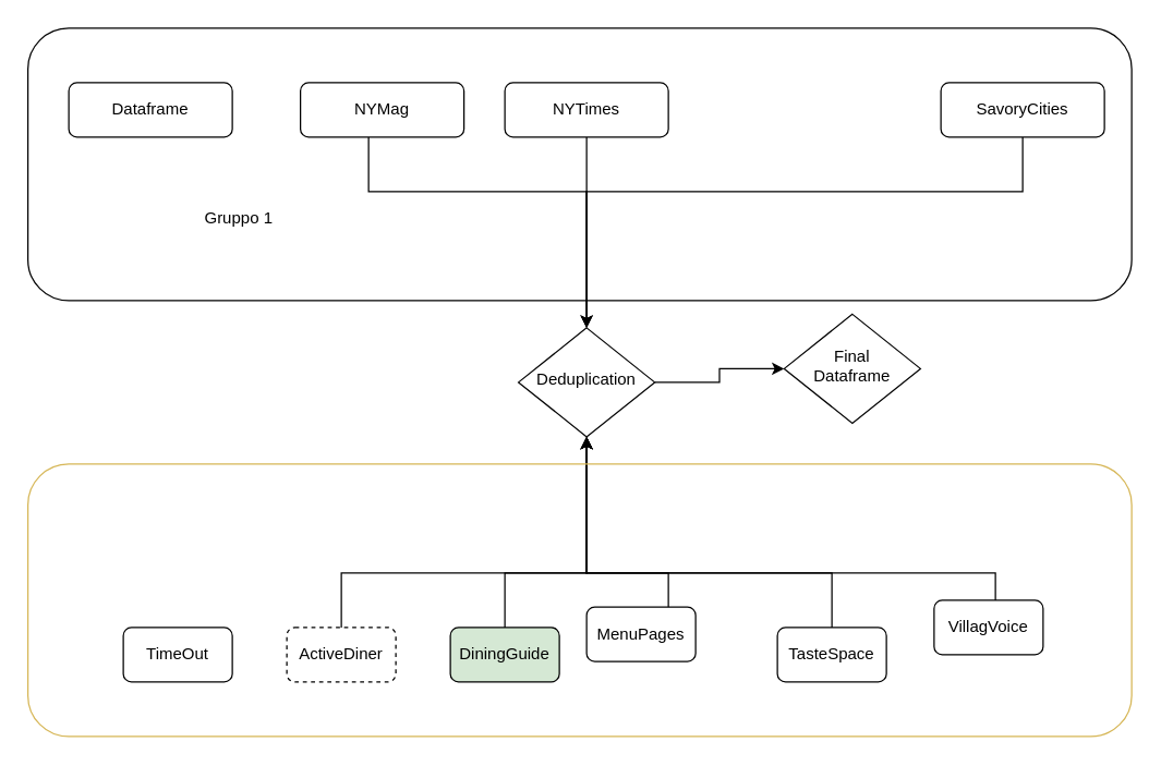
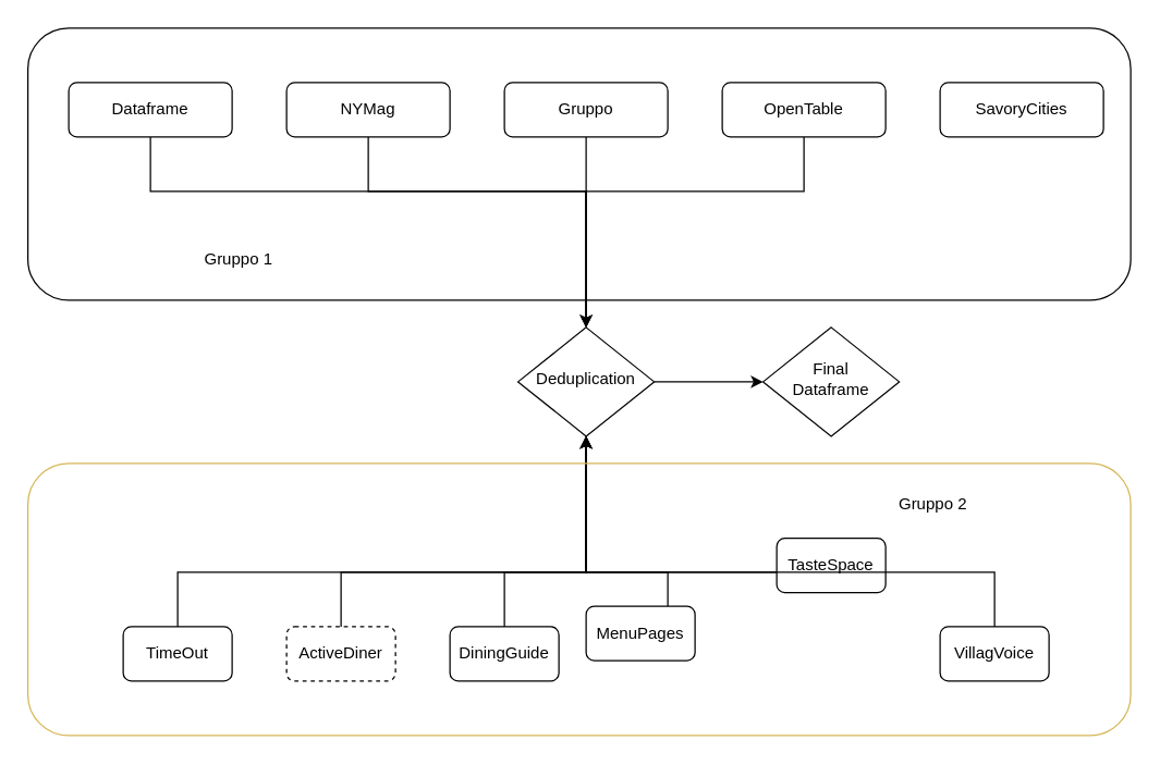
- <mxCell id="10" value="NYMag" style="rounded=1;whiteSpace=wrap;html=1;fontSize=12;glass=0;strokeWidth=1;shadow=0;" vertex="1" parent="1"><mxGeometry x="220" y="60" width="120" height="40" as="geometry" /></mxCell>
+ <mxCell id="10" value="NYMag" style="rounded=1;whiteSpace=wrap;html=1;fontSize=12;glass=0;strokeWidth=1;shadow=0;" vertex="1" parent="1"><mxGeometry x="210" y="60" width="120" height="40" as="geometry" /></mxCell>
- <mxCell id="12" value="NYTimes" style="rounded=1;whiteSpace=wrap;html=1;fontSize=12;glass=0;strokeWidth=1;shadow=0;" vertex="1" parent="1"><mxGeometry x="370" y="60" width="120" height="40" as="geometry" /></mxCell>
+ <mxCell id="12" value="Gruppo" style="rounded=1;whiteSpace=wrap;html=1;fontSize=12;glass=0;strokeWidth=1;shadow=0;" vertex="1" parent="1"><mxGeometry x="370" y="60" width="120" height="40" as="geometry" /></mxCell>
+ <mxCell id="14" value="OpenTable" style="rounded=1;whiteSpace=wrap;html=1;fontSize=12;glass=0;strokeWidth=1;shadow=0;" vertex="1" parent="1"><mxGeometry x="530" y="60" width="120" height="40" as="geometry" /></mxCell>
+ <mxCell id="13" style="edgeStyle=orthogonalEdgeStyle;rounded=0;orthogonalLoop=1;jettySize=auto;html=1;entryX=0.5;entryY=0;entryDx=0;entryDy=0;" edge="1" parent="1" source="14" target="5"><mxGeometry relative="1" as="geometry"><mxPoint x="430" y="210" as="targetPoint" /><Array as="points"><mxPoint x="590" y="140" /><mxPoint x="430" y="140" /></Array></mxGeometry></mxCell>
+ <mxCell id="2" style="edgeStyle=orthogonalEdgeStyle;rounded=0;orthogonalLoop=1;jettySize=auto;html=1;entryX=0.5;entryY=0;entryDx=0;entryDy=0;" edge="1" parent="1" source="3" target="5"><mxGeometry relative="1" as="geometry"><Array as="points"><mxPoint x="110" y="140" /><mxPoint x="430" y="140" /></Array></mxGeometry></mxCell>
- <mxCell id="15" style="edgeStyle=orthogonalEdgeStyle;rounded=0;orthogonalLoop=1;jettySize=auto;html=1;entryX=0.5;entryY=0;entryDx=0;entryDy=0;" edge="1" parent="1" source="16" target="5"><mxGeometry relative="1" as="geometry"><mxPoint x="430" y="210" as="targetPoint" /><Array as="points"><mxPoint x="750" y="140" /><mxPoint x="430" y="140" /></Array></mxGeometry></mxCell>
- <mxCell id="30" value="Gruppo 1" style="text;html=1;strokeColor=none;fillColor=none;align=center;verticalAlign=middle;whiteSpace=wrap;rounded=0;shadow=0;glass=0;labelBackgroundColor=none;fontColor=#000000;" vertex="1" parent="1"><mxGeometry x="50" y="150" width="250" height="20" as="geometry" /></mxCell>
+ <mxCell id="30" value="Gruppo 1" style="text;html=1;strokeColor=none;fillColor=none;align=center;verticalAlign=middle;whiteSpace=wrap;rounded=0;shadow=0;glass=0;labelBackgroundColor=none;fontColor=#000000;" vertex="1" parent="1"><mxGeometry x="50" y="180" width="250" height="20" as="geometry" /></mxCell>
- <mxCell id="6" value="Final&lt;br&gt;Dataframe" style="rhombus;whiteSpace=wrap;html=1;shadow=0;fontFamily=Helvetica;fontSize=12;align=center;strokeWidth=1;spacing=6;spacingTop=-4;" vertex="1" parent="1"><mxGeometry x="575" y="230" width="100" height="80" as="geometry" /></mxCell>
+ <mxCell id="6" value="Final&lt;br&gt;Dataframe" style="rhombus;whiteSpace=wrap;html=1;shadow=0;fontFamily=Helvetica;fontSize=12;align=center;strokeWidth=1;spacing=6;spacingTop=-4;" vertex="1" parent="1"><mxGeometry x="560" y="240" width="100" height="80" as="geometry" /></mxCell>
+ <mxCell id="29" value="Gruppo 2" style="text;html=1;strokeColor=none;fillColor=none;align=center;verticalAlign=middle;whiteSpace=wrap;rounded=0;shadow=0;glass=0;labelBackgroundColor=none;fontColor=#000000;" vertex="1" parent="1"><mxGeometry x="560" y="360" width="250" height="20" as="geometry" /></mxCell>
+ <mxCell id="7" style="edgeStyle=orthogonalEdgeStyle;rounded=0;orthogonalLoop=1;jettySize=auto;html=1;entryX=0.5;entryY=1;entryDx=0;entryDy=0;" edge="1" parent="1" source="8" target="5"><mxGeometry relative="1" as="geometry"><Array as="points"><mxPoint x="130" y="420" /><mxPoint x="430" y="420" /></Array></mxGeometry></mxCell>
- <mxCell id="19" style="edgeStyle=orthogonalEdgeStyle;rounded=0;orthogonalLoop=1;jettySize=auto;html=1;entryX=0.5;entryY=1;entryDx=0;entryDy=0;" edge="1" parent="1" source="20" target="5"><mxGeometry relative="1" as="geometry"><Array as="points"><mxPoint x="370" y="420" /><mxPoint x="430" y="420" /></Array></mxGeometry></mxCell>
+ <mxCell id="19" style="edgeStyle=orthogonalEdgeStyle;rounded=0;orthogonalLoop=1;jettySize=auto;html=1;entryX=0.5;entryY=1;entryDx=0;entryDy=0;endArrow=open;" edge="1" parent="1" source="20" target="5"><mxGeometry relative="1" as="geometry"><Array as="points"><mxPoint x="370" y="420" /><mxPoint x="430" y="420" /></Array></mxGeometry></mxCell>
- <mxCell id="26" value="VillagVoice" style="rounded=1;whiteSpace=wrap;html=1;fontSize=12;glass=0;strokeWidth=1;shadow=0;" vertex="1" parent="1"><mxGeometry x="685" y="440" width="80" height="40" as="geometry" /></mxCell>
+ <mxCell id="26" value="VillagVoice" style="rounded=1;whiteSpace=wrap;html=1;fontSize=12;glass=0;strokeWidth=1;shadow=0;" vertex="1" parent="1"><mxGeometry x="690" y="460" width="80" height="40" as="geometry" /></mxCell>
- <mxCell id="20" value="DiningGuide" style="rounded=1;whiteSpace=wrap;html=1;fontSize=12;glass=0;strokeWidth=1;shadow=0;fillColor=#d5e8d4;" vertex="1" parent="1"><mxGeometry x="330" y="460" width="80" height="40" as="geometry" /></mxCell>
+ <mxCell id="20" value="DiningGuide" style="rounded=1;whiteSpace=wrap;html=1;fontSize=12;glass=0;strokeWidth=1;shadow=0;" vertex="1" parent="1"><mxGeometry x="330" y="460" width="80" height="40" as="geometry" /></mxCell>
- <mxCell id="24" value="TasteSpace" style="rounded=1;whiteSpace=wrap;html=1;fontSize=12;glass=0;strokeWidth=1;shadow=0;" vertex="1" parent="1"><mxGeometry x="570" y="460" width="80" height="40" as="geometry" /></mxCell>
+ <mxCell id="24" value="TasteSpace" style="rounded=1;whiteSpace=wrap;html=1;fontSize=12;glass=0;strokeWidth=1;shadow=0;" vertex="1" parent="1"><mxGeometry x="570" y="395" width="80" height="40" as="geometry" /></mxCell>
